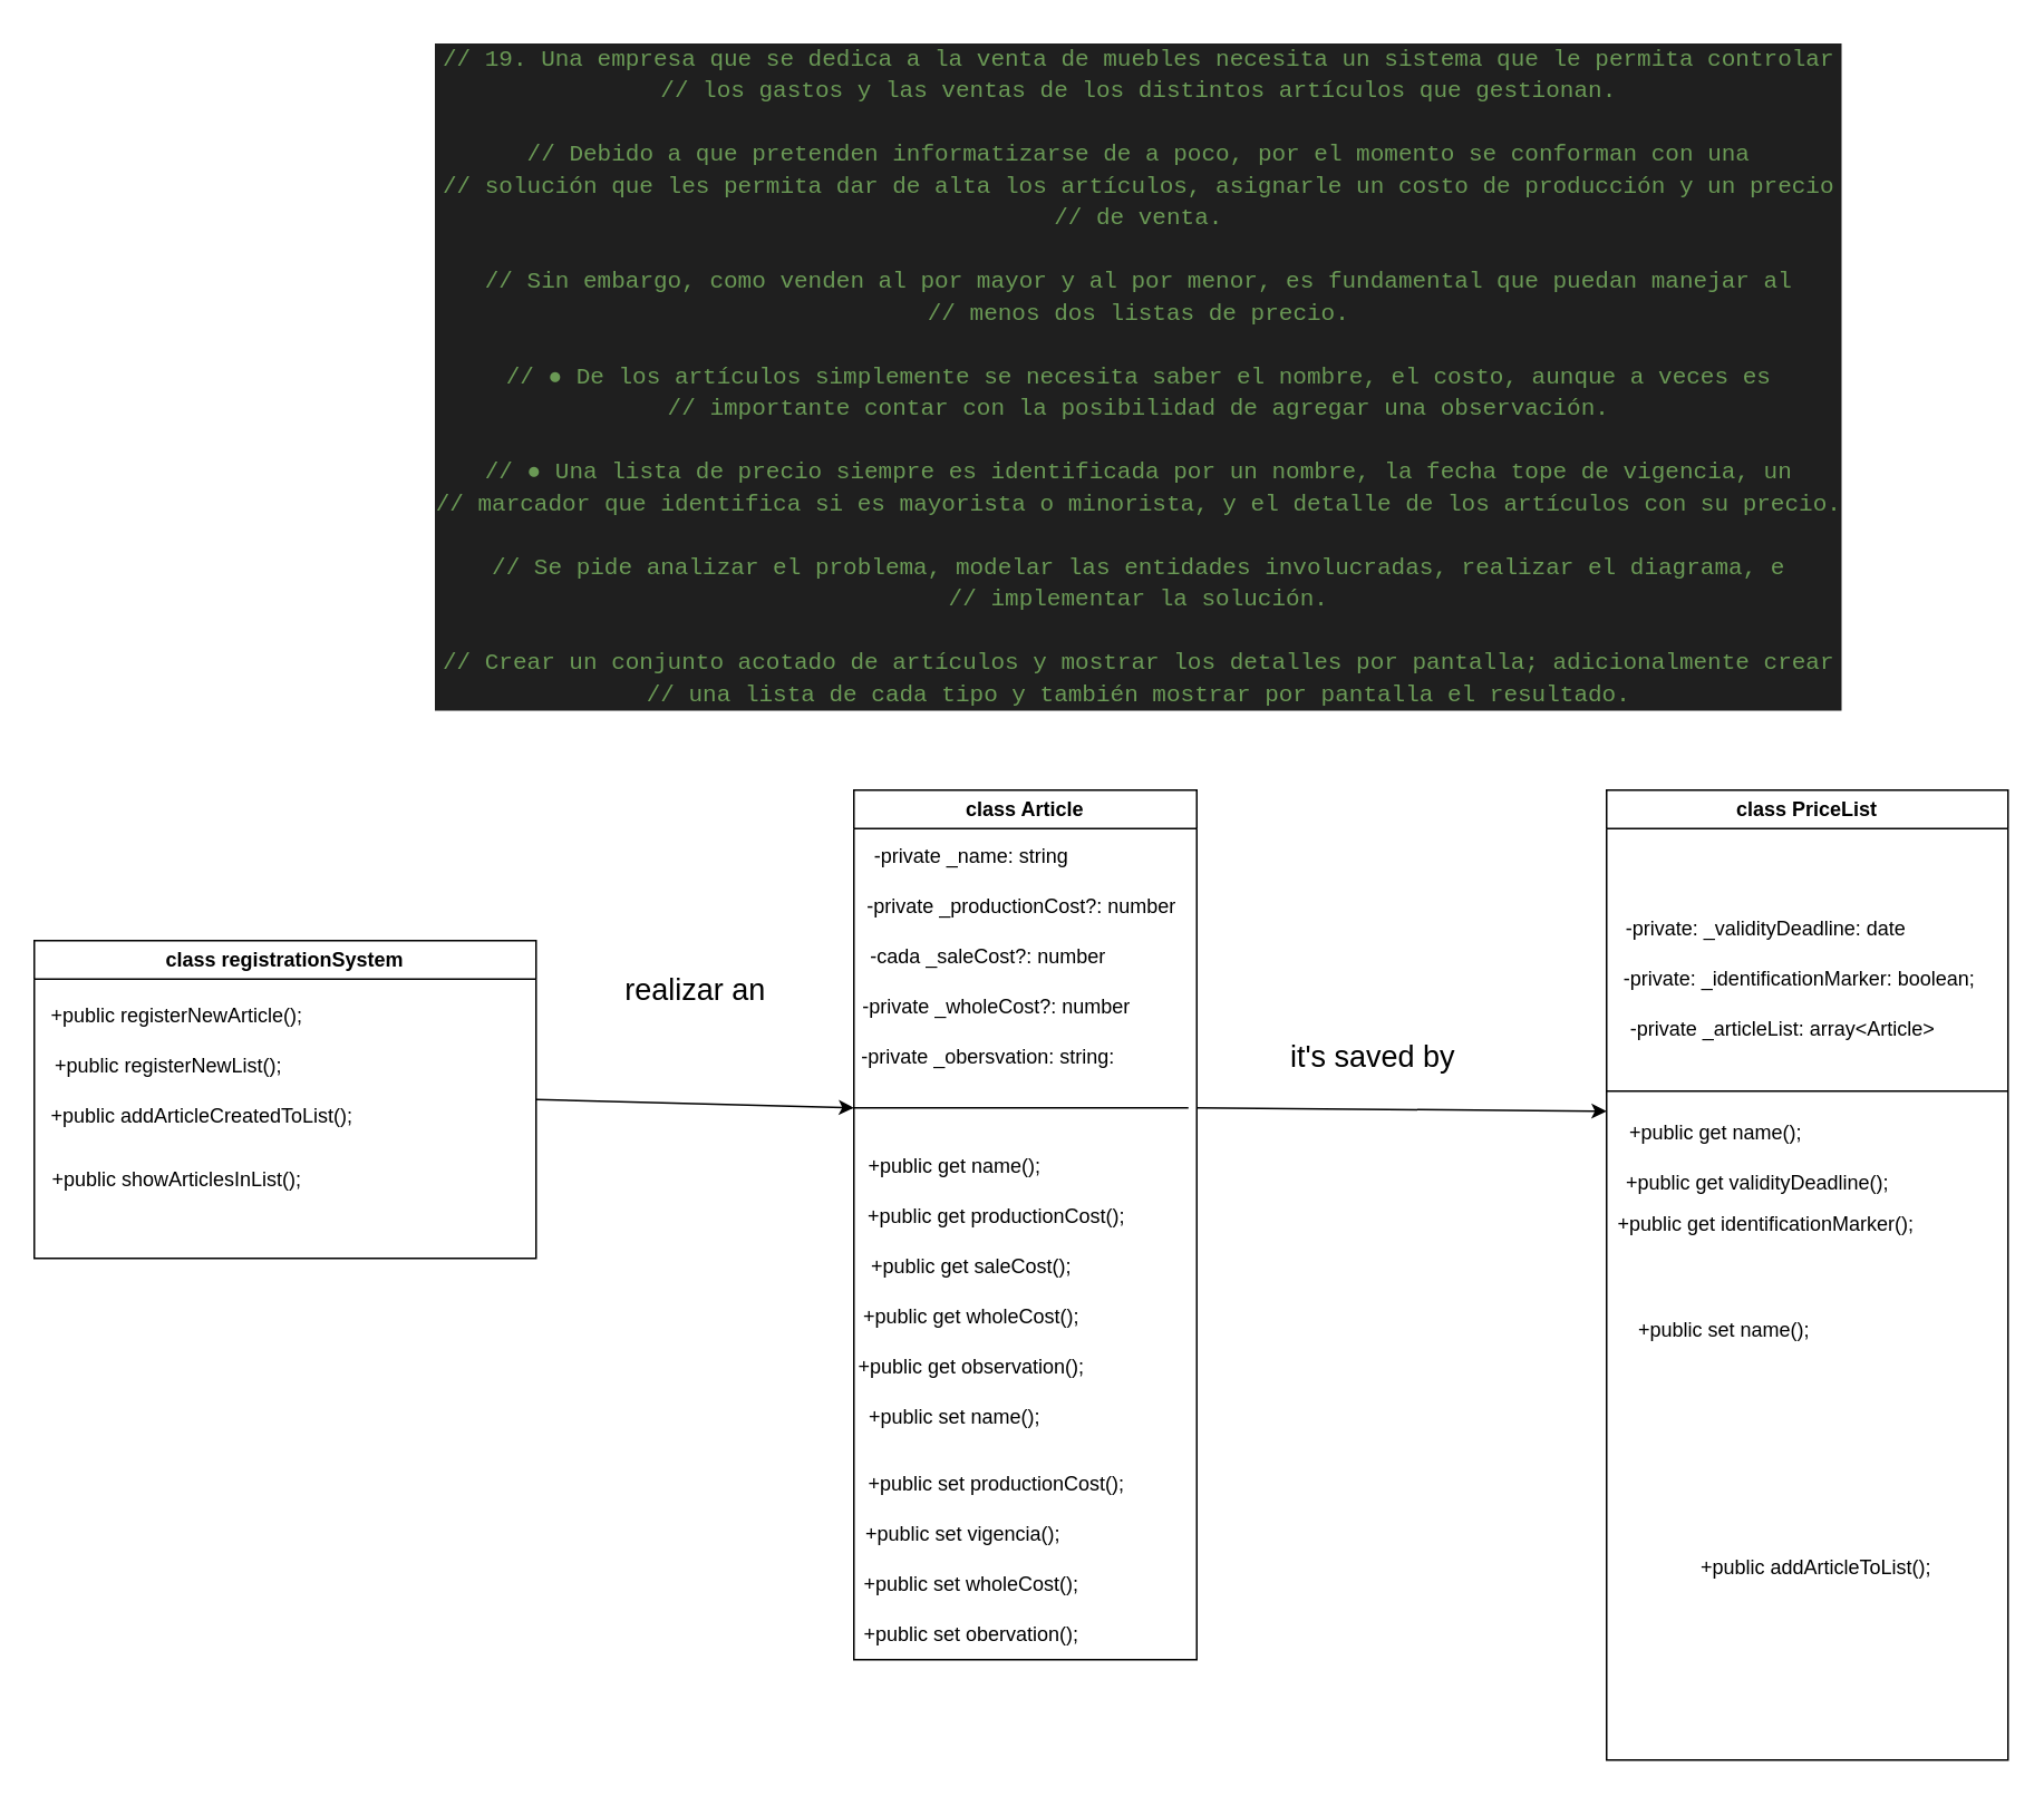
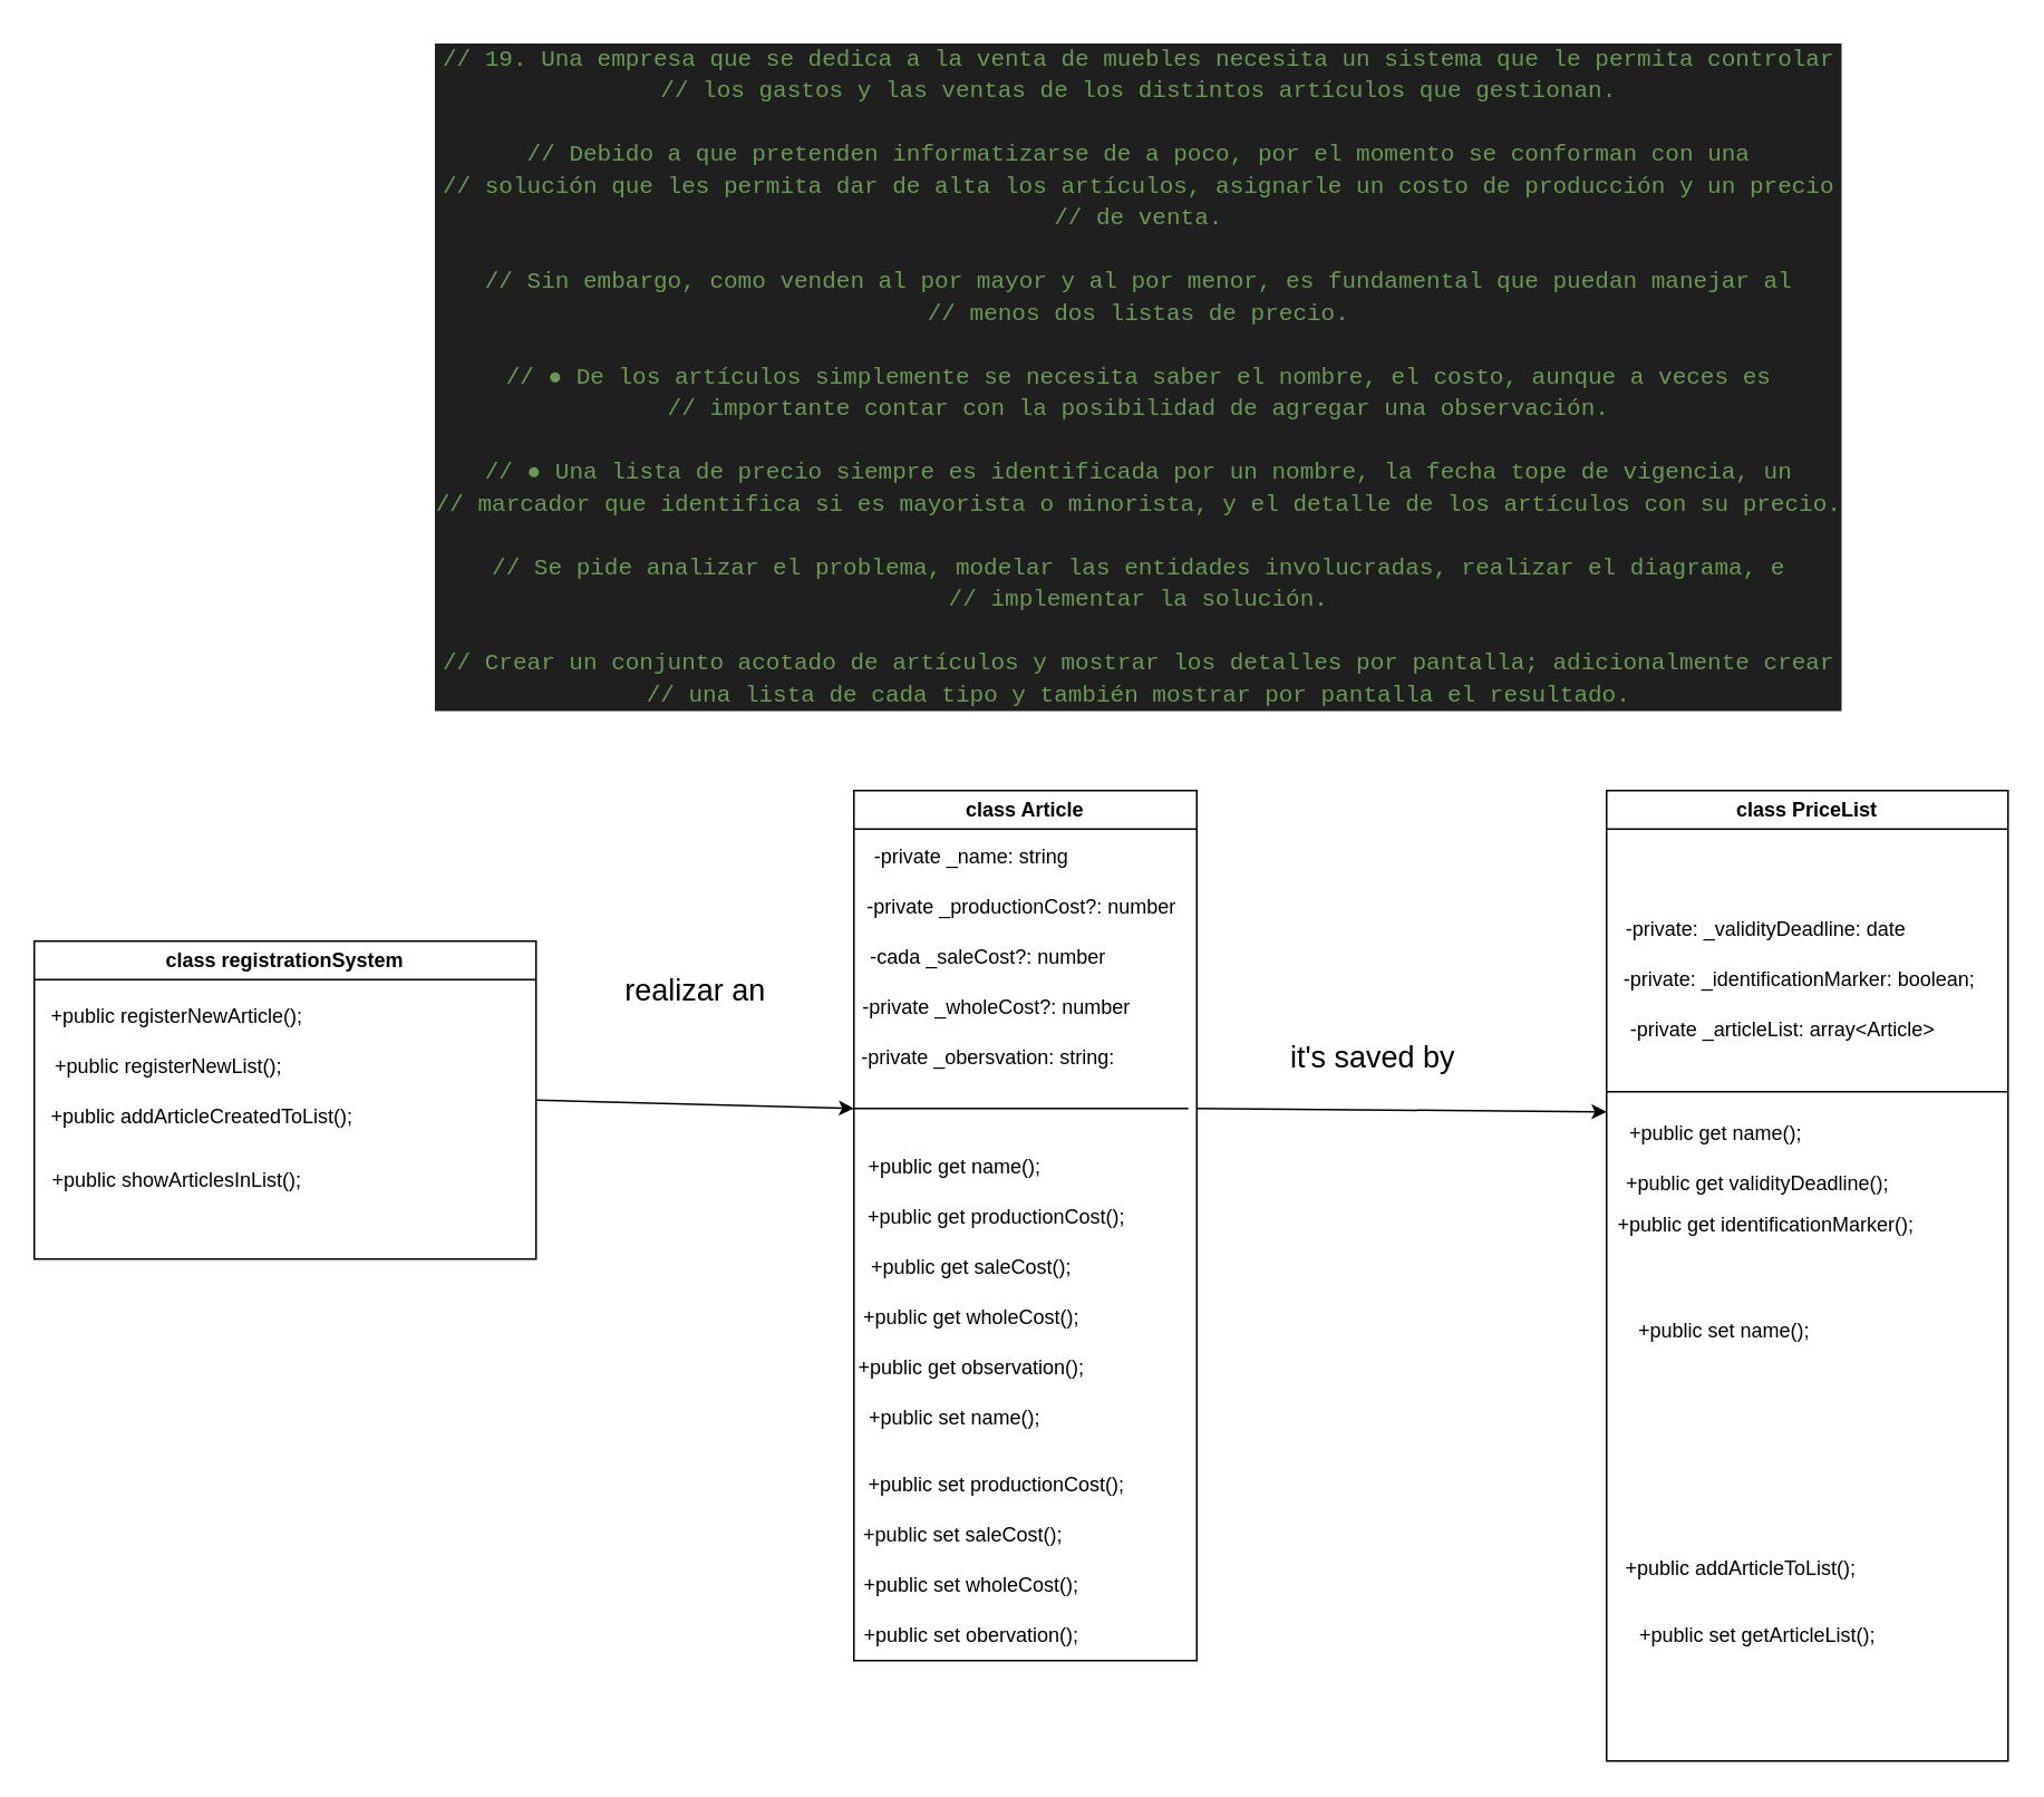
- <mxCell id="16" value="+public set vigencia();" style="text;html=1;align=center;verticalAlign=middle;resizable=0;points=[];autosize=1;strokeColor=none;fillColor=none;" vertex="1" parent="3"><mxGeometry x="-5" y="430" width="140" height="30" as="geometry" /></mxCell>
+ <mxCell id="16" value="+public set saleCost();" style="text;html=1;align=center;verticalAlign=middle;resizable=0;points=[];autosize=1;strokeColor=none;fillColor=none;" vertex="1" parent="3"><mxGeometry x="-5" y="430" width="140" height="30" as="geometry" /></mxCell>
- <mxCell id="29" value="+public addArticleToList();" style="text;html=1;align=center;verticalAlign=middle;resizable=0;points=[];autosize=1;strokeColor=none;fillColor=none;" vertex="1" parent="20"><mxGeometry x="45" y="450" width="160" height="30" as="geometry" /></mxCell>
+ <mxCell id="29" value="+public addArticleToList();" style="text;html=1;align=center;verticalAlign=middle;resizable=0;points=[];autosize=1;strokeColor=none;fillColor=none;" vertex="1" parent="20"><mxGeometry y="450" width="160" height="30" as="geometry" /></mxCell>
+ <mxCell id="30" value="+public set getArticleList();" style="text;html=1;align=center;verticalAlign=middle;resizable=0;points=[];autosize=1;strokeColor=none;fillColor=none;" vertex="1" parent="20"><mxGeometry x="10" y="490" width="160" height="30" as="geometry" /></mxCell>
